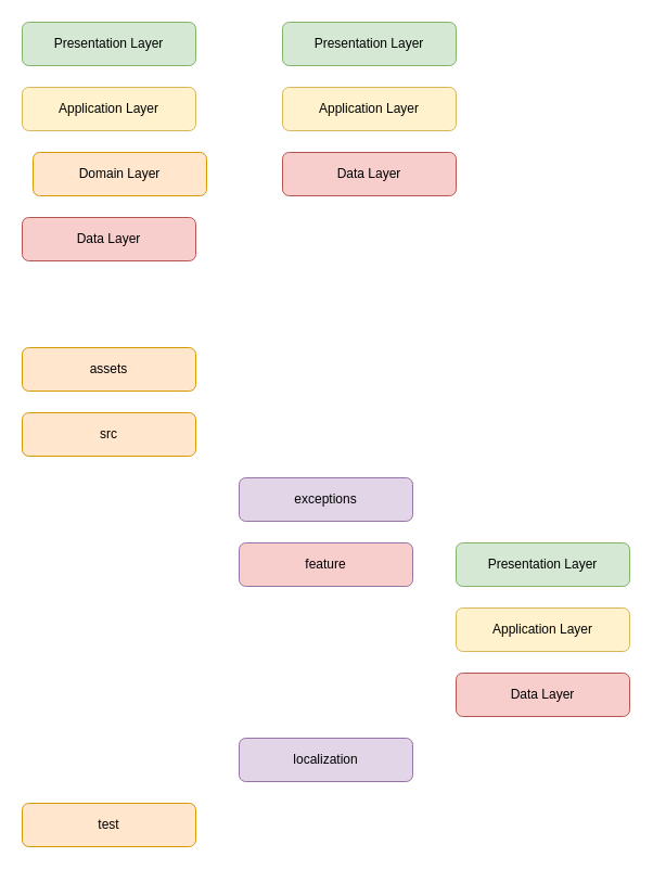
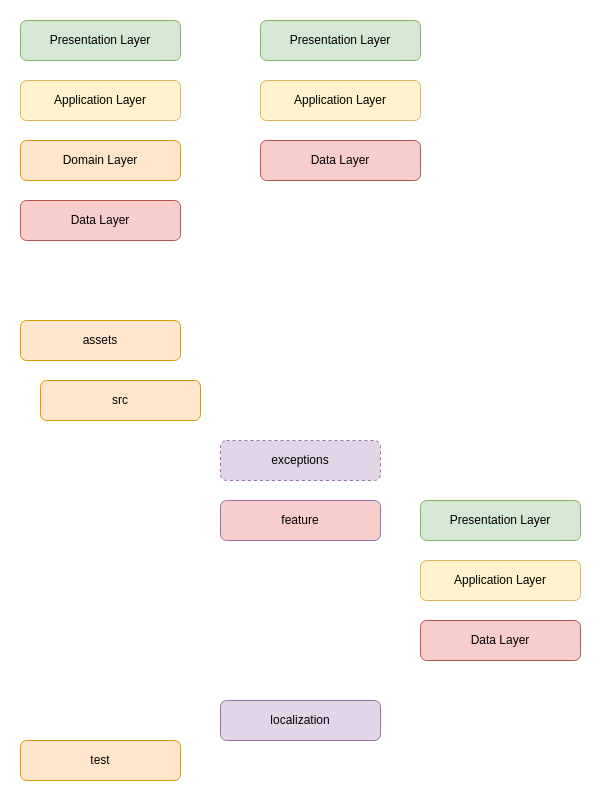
- <mxCell id="4" value="Domain Layer" style="rounded=1;whiteSpace=wrap;html=1;fillColor=#ffe6cc;strokeColor=#d79b00;" vertex="1" parent="1"><mxGeometry x="30" y="140" width="160" height="40" as="geometry" /></mxCell>
+ <mxCell id="4" value="Domain Layer" style="rounded=1;whiteSpace=wrap;html=1;fillColor=#ffe6cc;strokeColor=#d79b00;" vertex="1" parent="1"><mxGeometry x="20" y="140" width="160" height="40" as="geometry" /></mxCell>
- <mxCell id="9" value="src" style="rounded=1;whiteSpace=wrap;html=1;fillColor=#ffe6cc;strokeColor=#d79b00;" vertex="1" parent="1"><mxGeometry x="20" y="380" width="160" height="40" as="geometry" /></mxCell>
+ <mxCell id="9" value="src" style="rounded=1;whiteSpace=wrap;html=1;fillColor=#ffe6cc;strokeColor=#d79b00;" vertex="1" parent="1"><mxGeometry x="40" y="380" width="160" height="40" as="geometry" /></mxCell>
- <mxCell id="14" value="exceptions" style="rounded=1;whiteSpace=wrap;html=1;fillColor=#e1d5e7;strokeColor=#9673a6;" vertex="1" parent="1"><mxGeometry x="220" y="440" width="160" height="40" as="geometry" /></mxCell>
+ <mxCell id="14" value="exceptions" style="rounded=1;whiteSpace=wrap;html=1;fillColor=#e1d5e7;strokeColor=#9673a6;dashed=1;" vertex="1" parent="1"><mxGeometry x="220" y="440" width="160" height="40" as="geometry" /></mxCell>
- <mxCell id="15" value="localization" style="rounded=1;whiteSpace=wrap;html=1;fillColor=#e1d5e7;strokeColor=#9673a6;" vertex="1" parent="1"><mxGeometry x="220" y="680" width="160" height="40" as="geometry" /></mxCell>
+ <mxCell id="15" value="localization" style="rounded=1;whiteSpace=wrap;html=1;fillColor=#e1d5e7;strokeColor=#9673a6;" vertex="1" parent="1"><mxGeometry x="220" y="700" width="160" height="40" as="geometry" /></mxCell>
